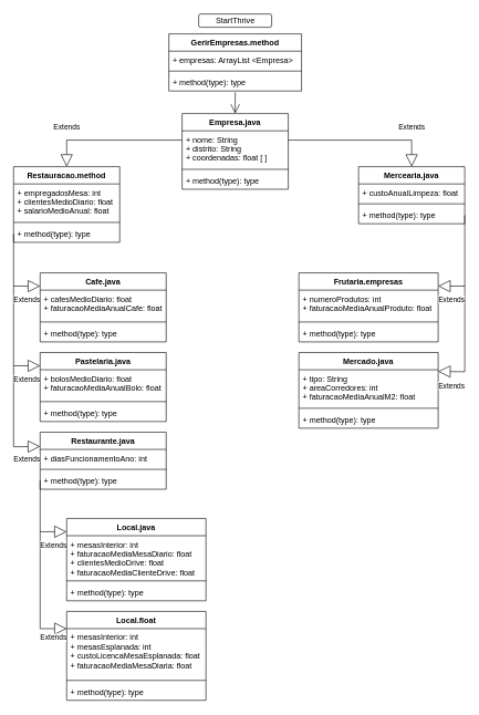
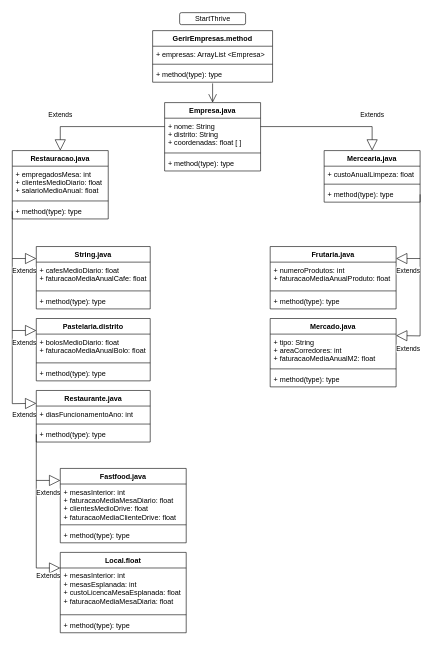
- <mxCell id="12" value="Restauracao.method" style="swimlane;fontStyle=1;align=center;verticalAlign=top;childLayout=stackLayout;horizontal=1;startSize=26;horizontalStack=0;resizeParent=1;resizeParentMax=0;resizeLast=0;collapsible=1;marginBottom=0;" parent="1" vertex="1"><mxGeometry x="20" y="250" width="160" height="114" as="geometry" /></mxCell>
+ <mxCell id="12" value="Restauracao.java" style="swimlane;fontStyle=1;align=center;verticalAlign=top;childLayout=stackLayout;horizontal=1;startSize=26;horizontalStack=0;resizeParent=1;resizeParentMax=0;resizeLast=0;collapsible=1;marginBottom=0;" parent="1" vertex="1"><mxGeometry x="20" y="250" width="160" height="114" as="geometry" /></mxCell>
- <mxCell id="20" value="Cafe.java" style="swimlane;fontStyle=1;align=center;verticalAlign=top;childLayout=stackLayout;horizontal=1;startSize=26;horizontalStack=0;resizeParent=1;resizeParentMax=0;resizeLast=0;collapsible=1;marginBottom=0;" parent="1" vertex="1"><mxGeometry x="60" y="410" width="190" height="104" as="geometry" /></mxCell>
+ <mxCell id="20" value="String.java" style="swimlane;fontStyle=1;align=center;verticalAlign=top;childLayout=stackLayout;horizontal=1;startSize=26;horizontalStack=0;resizeParent=1;resizeParentMax=0;resizeLast=0;collapsible=1;marginBottom=0;" parent="1" vertex="1"><mxGeometry x="60" y="410" width="190" height="104" as="geometry" /></mxCell>
- <mxCell id="36" value="Frutaria.empresas" style="swimlane;fontStyle=1;align=center;verticalAlign=top;childLayout=stackLayout;horizontal=1;startSize=26;horizontalStack=0;resizeParent=1;resizeParentMax=0;resizeLast=0;collapsible=1;marginBottom=0;" parent="1" vertex="1"><mxGeometry x="450" y="410" width="210" height="104" as="geometry" /></mxCell>
+ <mxCell id="36" value="Frutaria.java" style="swimlane;fontStyle=1;align=center;verticalAlign=top;childLayout=stackLayout;horizontal=1;startSize=26;horizontalStack=0;resizeParent=1;resizeParentMax=0;resizeLast=0;collapsible=1;marginBottom=0;" parent="1" vertex="1"><mxGeometry x="450" y="410" width="210" height="104" as="geometry" /></mxCell>
- <mxCell id="28" value="Pastelaria.java" style="swimlane;fontStyle=1;align=center;verticalAlign=top;childLayout=stackLayout;horizontal=1;startSize=26;horizontalStack=0;resizeParent=1;resizeParentMax=0;resizeLast=0;collapsible=1;marginBottom=0;" parent="1" vertex="1"><mxGeometry x="60" y="530" width="190" height="104" as="geometry" /></mxCell>
+ <mxCell id="28" value="Pastelaria.distrito" style="swimlane;fontStyle=1;align=center;verticalAlign=top;childLayout=stackLayout;horizontal=1;startSize=26;horizontalStack=0;resizeParent=1;resizeParentMax=0;resizeLast=0;collapsible=1;marginBottom=0;" parent="1" vertex="1"><mxGeometry x="60" y="530" width="190" height="104" as="geometry" /></mxCell>
- <mxCell id="40" value="Local.java" style="swimlane;fontStyle=1;align=center;verticalAlign=top;childLayout=stackLayout;horizontal=1;startSize=26;horizontalStack=0;resizeParent=1;resizeParentMax=0;resizeLast=0;collapsible=1;marginBottom=0;" parent="1" vertex="1"><mxGeometry x="100" y="780" width="210" height="124" as="geometry" /></mxCell>
+ <mxCell id="40" value="Fastfood.java" style="swimlane;fontStyle=1;align=center;verticalAlign=top;childLayout=stackLayout;horizontal=1;startSize=26;horizontalStack=0;resizeParent=1;resizeParentMax=0;resizeLast=0;collapsible=1;marginBottom=0;" parent="1" vertex="1"><mxGeometry x="100" y="780" width="210" height="124" as="geometry" /></mxCell>
